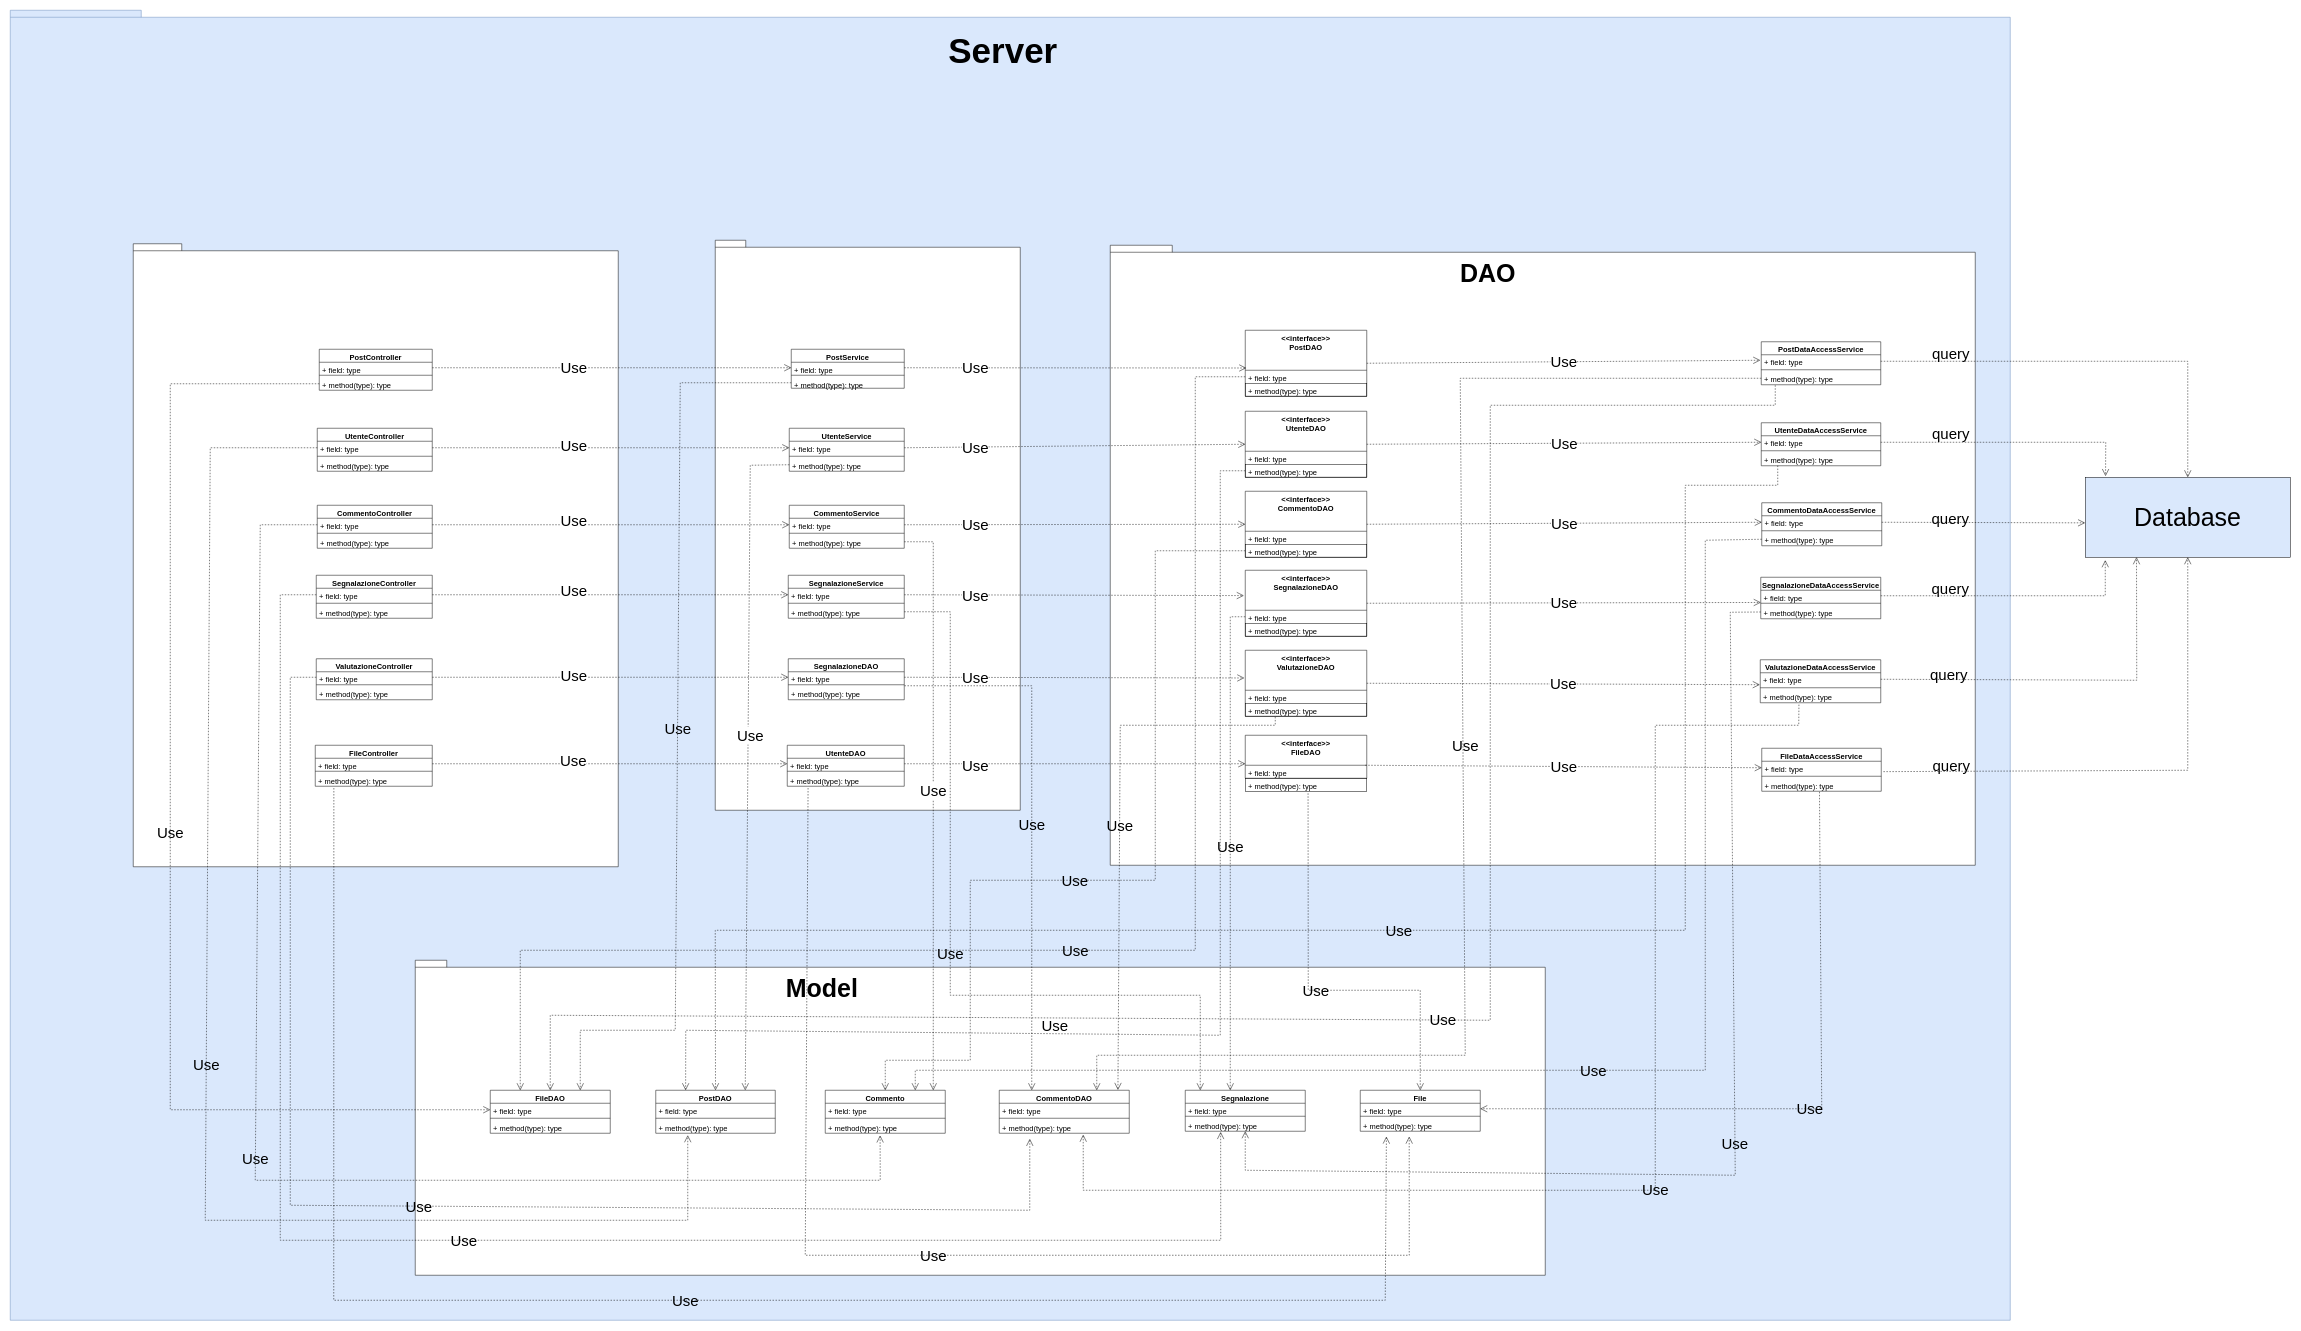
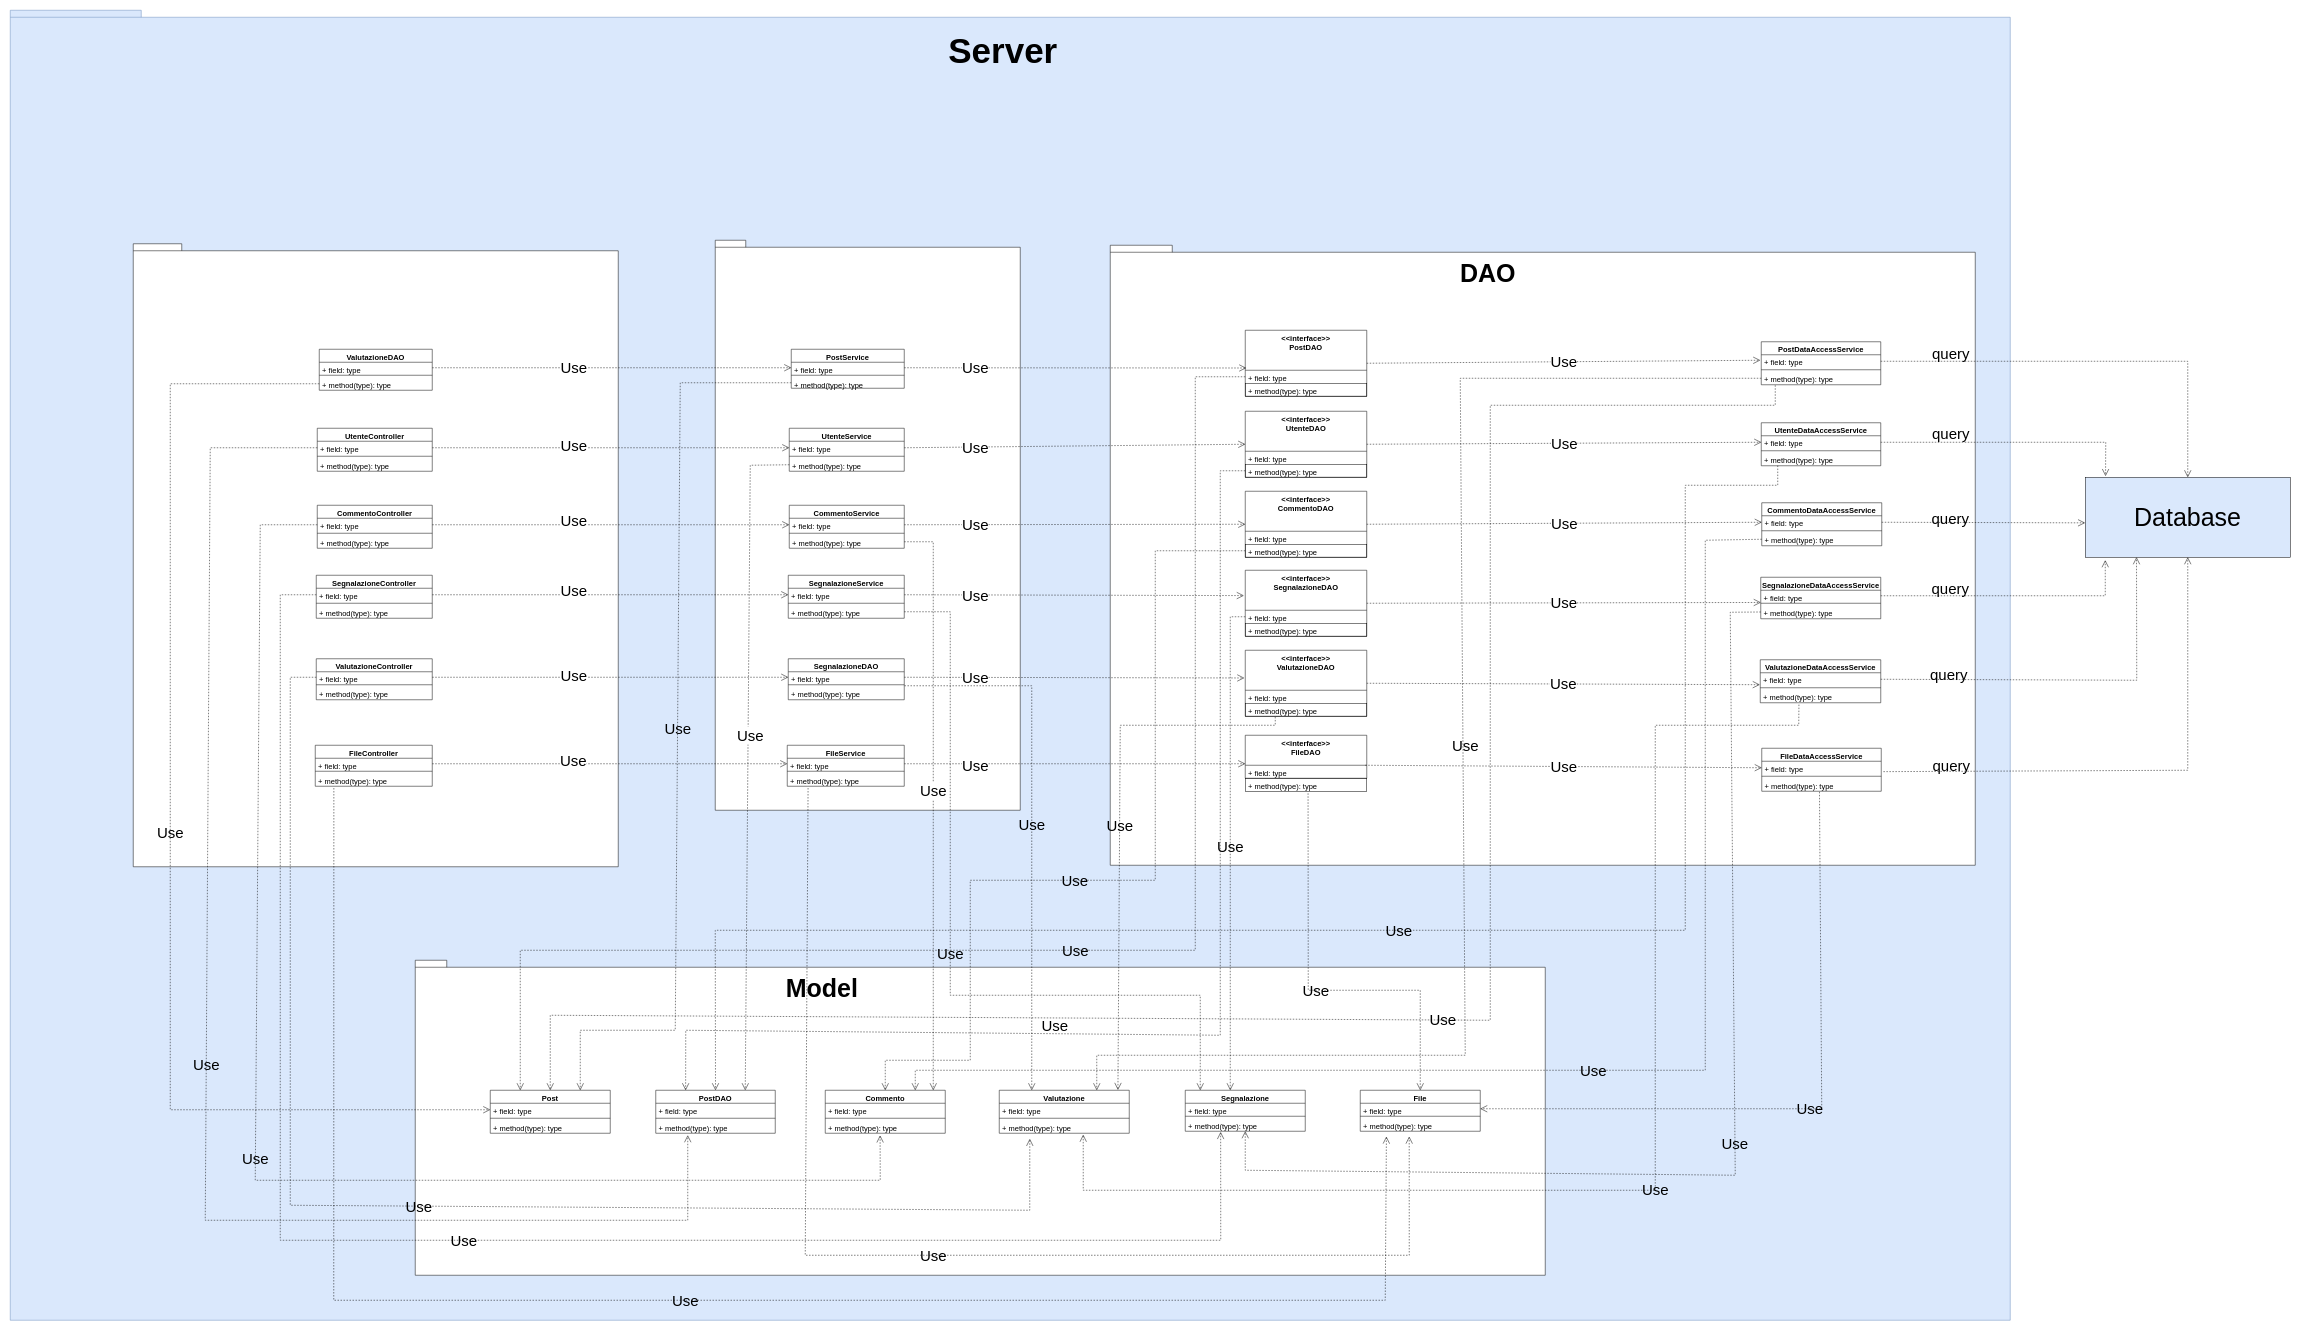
- <mxCell id="96" value="PostController" style="swimlane;fontStyle=1;align=center;verticalAlign=top;childLayout=stackLayout;horizontal=1;startSize=26;horizontalStack=0;resizeParent=1;resizeParentMax=0;resizeLast=0;collapsible=1;marginBottom=0;fontSize=15;" parent="1" vertex="1"><mxGeometry x="638" y="698" width="226" height="82" as="geometry" /></mxCell>
+ <mxCell id="96" value="ValutazioneDAO" style="swimlane;fontStyle=1;align=center;verticalAlign=top;childLayout=stackLayout;horizontal=1;startSize=26;horizontalStack=0;resizeParent=1;resizeParentMax=0;resizeLast=0;collapsible=1;marginBottom=0;fontSize=15;" parent="1" vertex="1"><mxGeometry x="638" y="698" width="226" height="82" as="geometry" /></mxCell>
- <mxCell id="92" value="UtenteDAO" style="swimlane;fontStyle=1;align=center;verticalAlign=top;childLayout=stackLayout;horizontal=1;startSize=26;horizontalStack=0;resizeParent=1;resizeParentMax=0;resizeLast=0;collapsible=1;marginBottom=0;fontSize=15;" parent="1" vertex="1"><mxGeometry x="1574" y="1490" width="234" height="82" as="geometry" /></mxCell>
+ <mxCell id="92" value="FileService" style="swimlane;fontStyle=1;align=center;verticalAlign=top;childLayout=stackLayout;horizontal=1;startSize=26;horizontalStack=0;resizeParent=1;resizeParentMax=0;resizeLast=0;collapsible=1;marginBottom=0;fontSize=15;" parent="1" vertex="1"><mxGeometry x="1574" y="1490" width="234" height="82" as="geometry" /></mxCell>
- <mxCell id="27" value="FileDAO" style="swimlane;fontStyle=1;align=center;verticalAlign=top;childLayout=stackLayout;horizontal=1;startSize=26;horizontalStack=0;resizeParent=1;resizeParentMax=0;resizeLast=0;collapsible=1;marginBottom=0;fontSize=15;" parent="1" vertex="1"><mxGeometry x="980" y="2180" width="240" height="86" as="geometry" /></mxCell>
+ <mxCell id="27" value="Post" style="swimlane;fontStyle=1;align=center;verticalAlign=top;childLayout=stackLayout;horizontal=1;startSize=26;horizontalStack=0;resizeParent=1;resizeParentMax=0;resizeLast=0;collapsible=1;marginBottom=0;fontSize=15;" parent="1" vertex="1"><mxGeometry x="980" y="2180" width="240" height="86" as="geometry" /></mxCell>
- <mxCell id="39" value="CommentoDAO" style="swimlane;fontStyle=1;align=center;verticalAlign=top;childLayout=stackLayout;horizontal=1;startSize=26;horizontalStack=0;resizeParent=1;resizeParentMax=0;resizeLast=0;collapsible=1;marginBottom=0;fontSize=15;" parent="1" vertex="1"><mxGeometry x="1998" y="2180" width="260" height="86" as="geometry" /></mxCell>
+ <mxCell id="39" value="Valutazione" style="swimlane;fontStyle=1;align=center;verticalAlign=top;childLayout=stackLayout;horizontal=1;startSize=26;horizontalStack=0;resizeParent=1;resizeParentMax=0;resizeLast=0;collapsible=1;marginBottom=0;fontSize=15;" parent="1" vertex="1"><mxGeometry x="1998" y="2180" width="260" height="86" as="geometry" /></mxCell>
